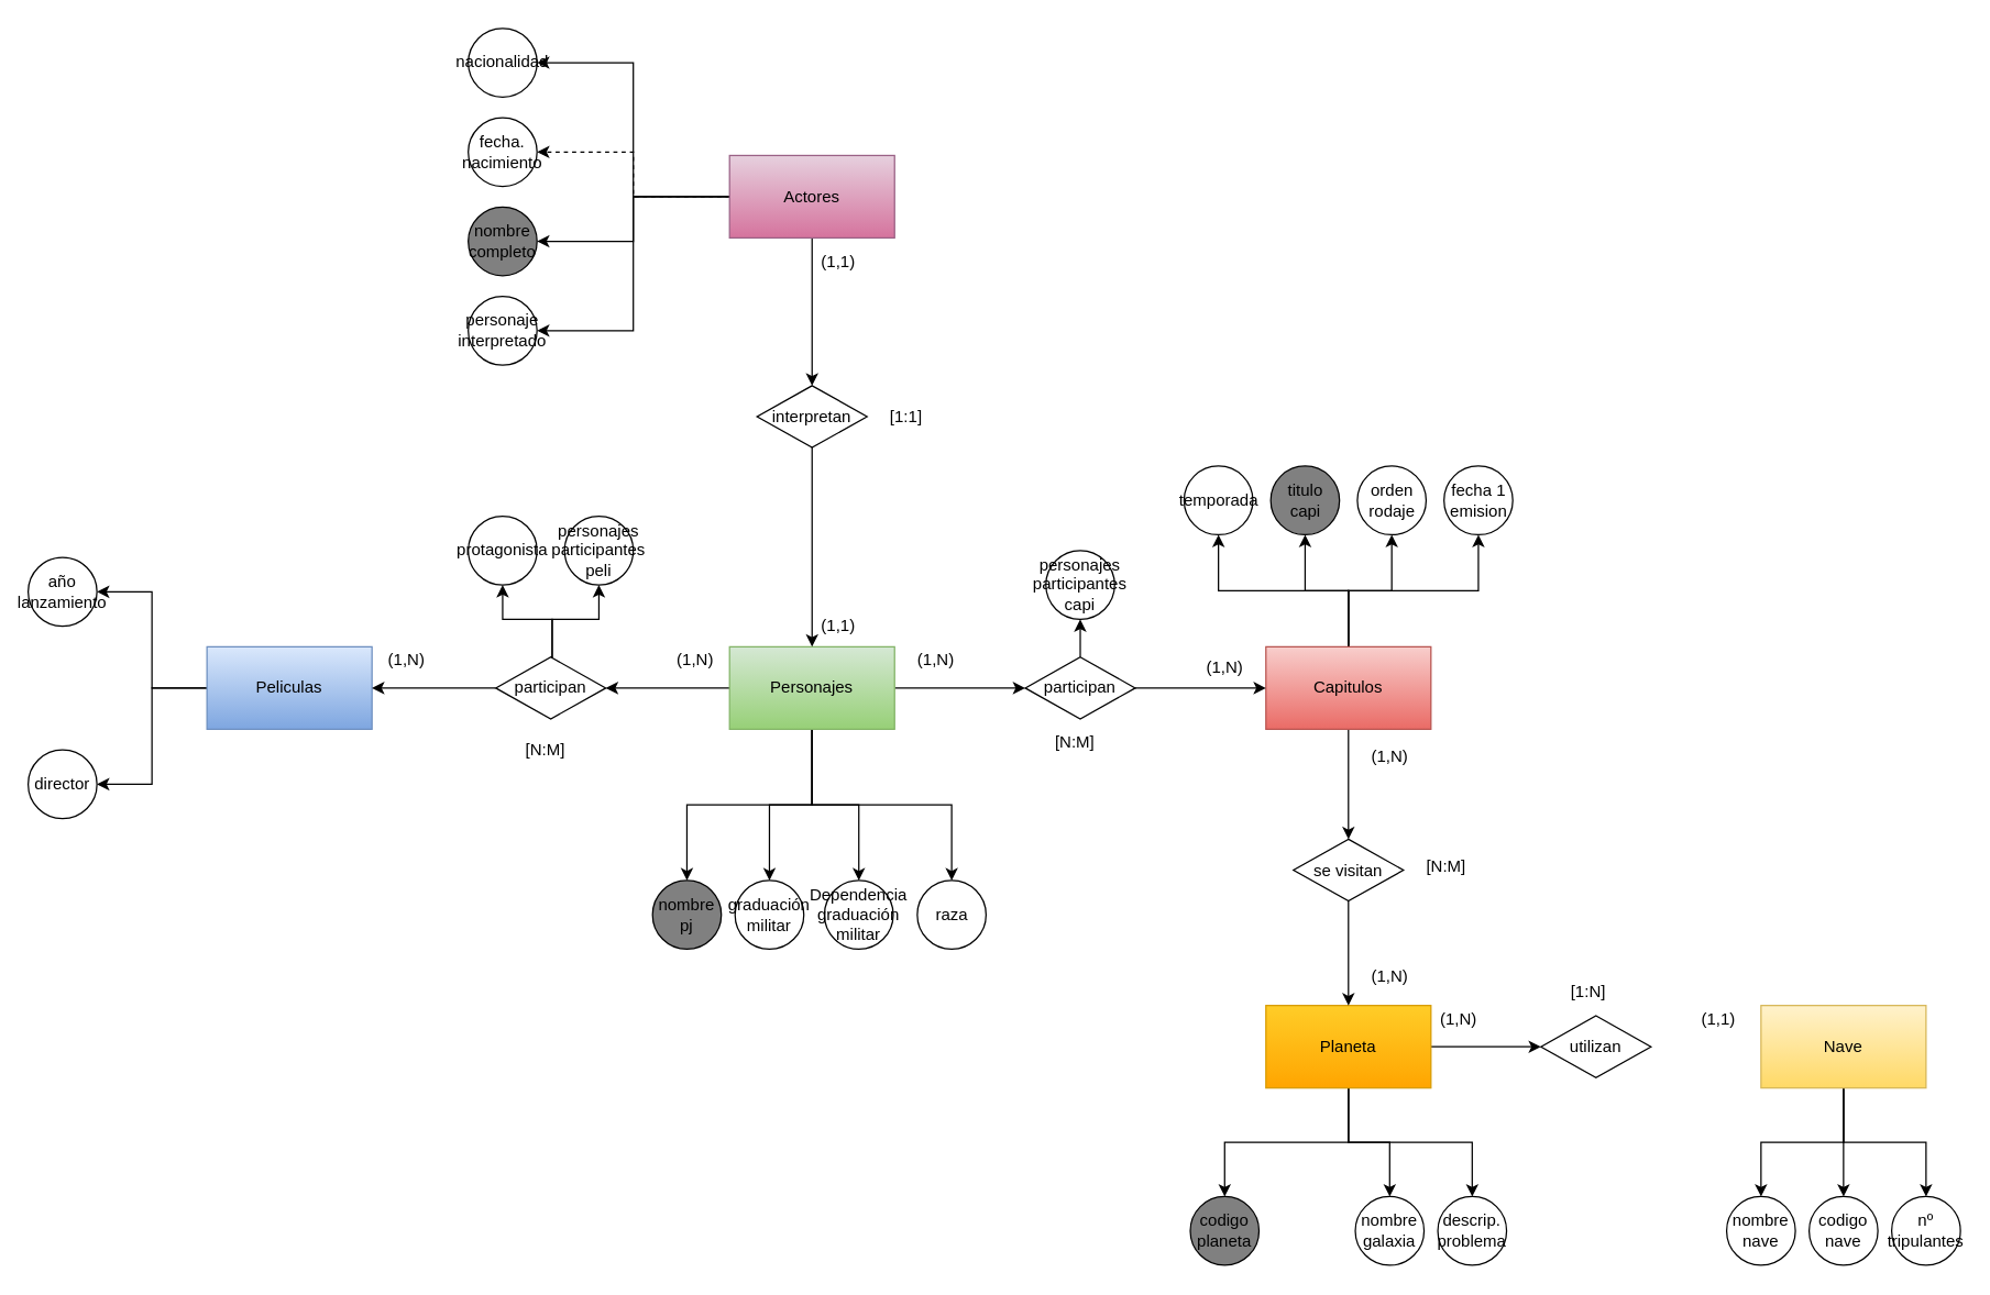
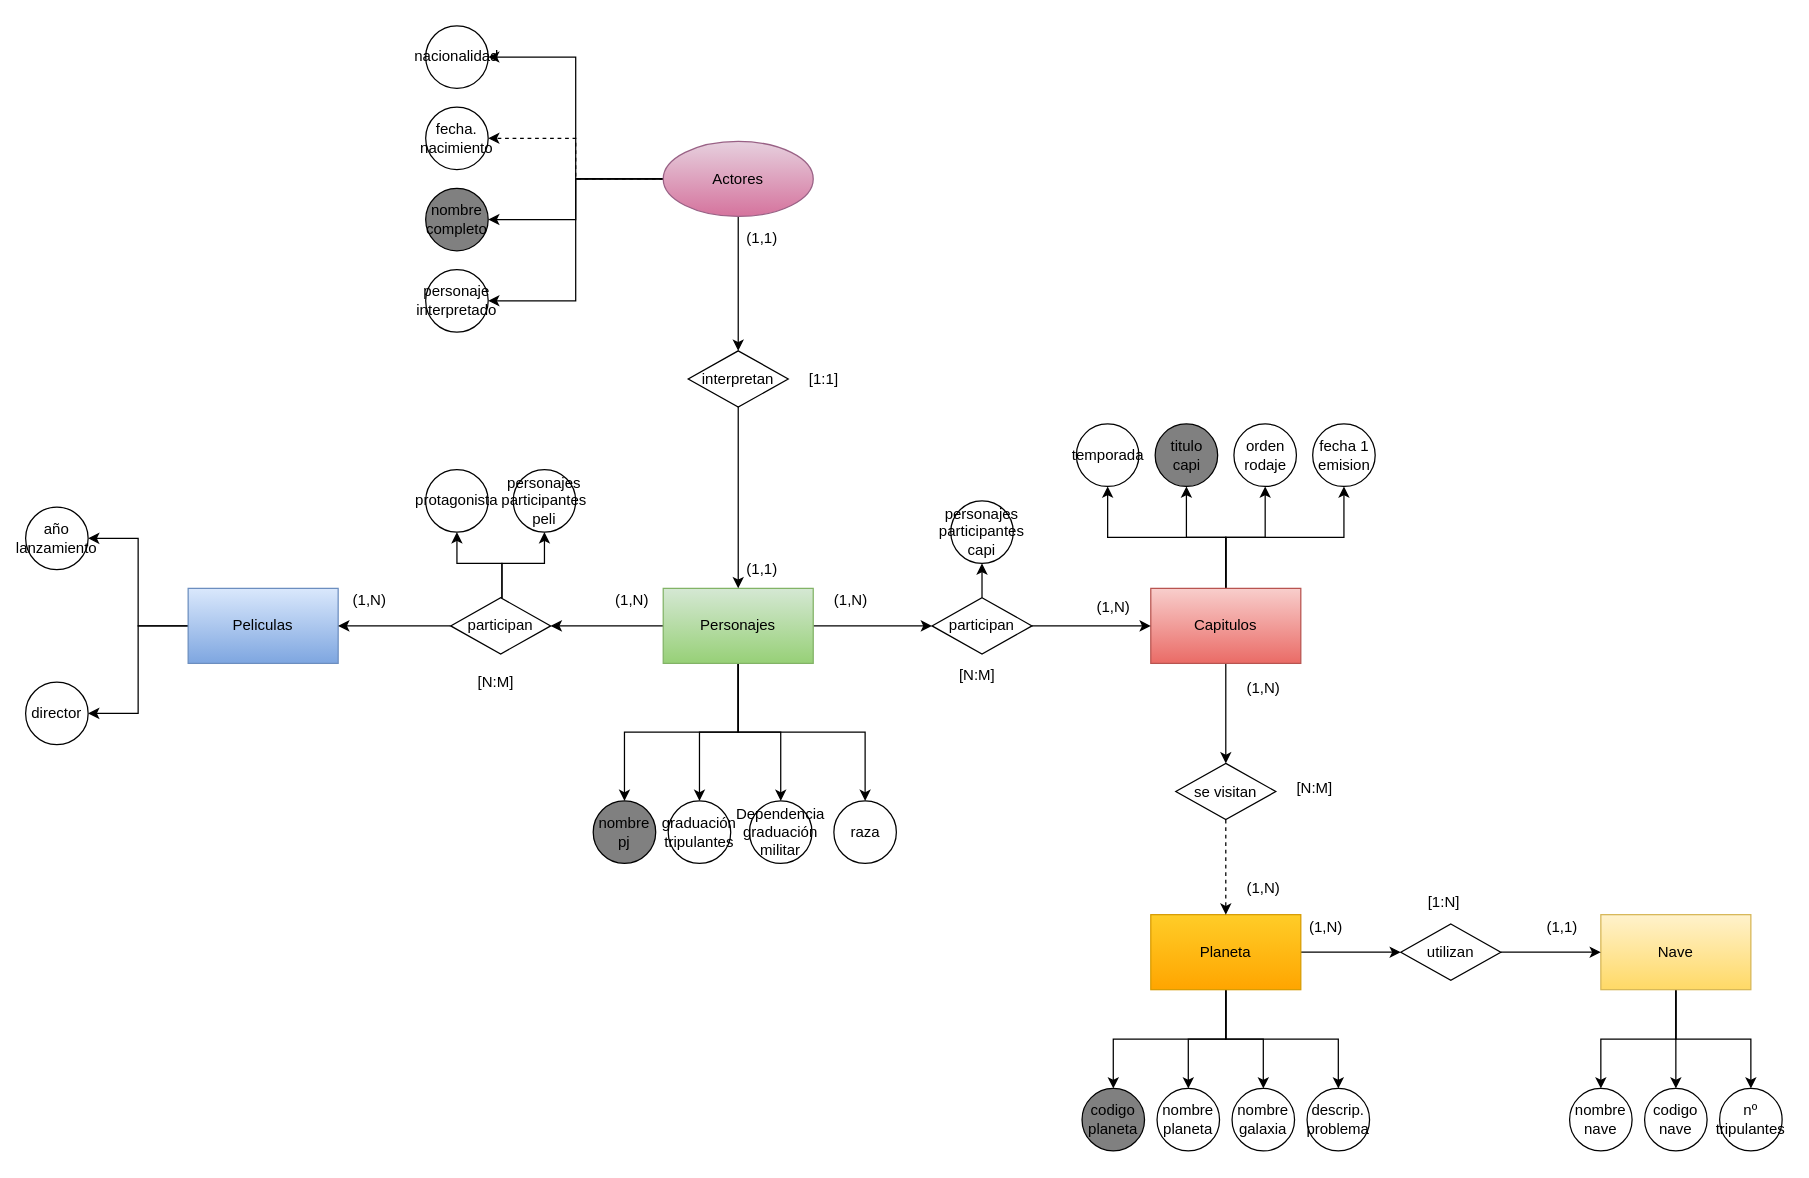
- <mxCell id="7" value="Actores" style="rounded=0;whiteSpace=wrap;html=1;gradientColor=#d5739d;fillColor=#e6d0de;strokeColor=#996185;" parent="1" vertex="1"><mxGeometry x="530" y="112.5" width="120" height="60" as="geometry" /></mxCell>
+ <mxCell id="7" value="Actores" style="ellipse;whiteSpace=wrap;html=1;gradientColor=#d5739d;fillColor=#e6d0de;strokeColor=#996185;" parent="1" vertex="1"><mxGeometry x="530" y="112.5" width="120" height="60" as="geometry" /></mxCell>
- <mxCell id="41" value="graduación militar" style="ellipse;whiteSpace=wrap;html=1;aspect=fixed;" parent="1" vertex="1"><mxGeometry x="534" y="640" width="50" height="50" as="geometry" /></mxCell>
+ <mxCell id="41" value="graduación tripulantes" style="ellipse;whiteSpace=wrap;html=1;aspect=fixed;" parent="1" vertex="1"><mxGeometry x="534" y="640" width="50" height="50" as="geometry" /></mxCell>
- <mxCell id="48" style="edgeStyle=orthogonalEdgeStyle;rounded=0;orthogonalLoop=1;jettySize=auto;html=1;exitX=0.5;exitY=1;exitDx=0;exitDy=0;entryX=0.5;entryY=0;entryDx=0;entryDy=0;" parent="1" source="49" target="29" edge="1"><mxGeometry relative="1" as="geometry" /></mxCell>
+ <mxCell id="48" style="edgeStyle=orthogonalEdgeStyle;rounded=0;orthogonalLoop=1;jettySize=auto;html=1;exitX=0.5;exitY=1;exitDx=0;exitDy=0;entryX=0.5;entryY=0;entryDx=0;entryDy=0;dashed=1;" parent="1" source="49" target="29" edge="1"><mxGeometry relative="1" as="geometry" /></mxCell>
+ <mxCell id="77" style="edgeStyle=orthogonalEdgeStyle;rounded=0;orthogonalLoop=1;jettySize=auto;html=1;exitX=1;exitY=0.5;exitDx=0;exitDy=0;entryX=0;entryY=0.5;entryDx=0;entryDy=0;" parent="1" source="78" target="33" edge="1"><mxGeometry relative="1" as="geometry" /></mxCell>
+ <mxCell id="25" style="edgeStyle=orthogonalEdgeStyle;rounded=0;orthogonalLoop=1;jettySize=auto;html=1;exitX=0.5;exitY=1;exitDx=0;exitDy=0;entryX=0.5;entryY=0;entryDx=0;entryDy=0;" parent="1" source="29" target="51" edge="1"><mxGeometry relative="1" as="geometry" /></mxCell>
+ <mxCell id="51" value="nombre planeta" style="ellipse;whiteSpace=wrap;html=1;aspect=fixed;" parent="1" vertex="1"><mxGeometry x="925" y="870" width="50" height="50" as="geometry" /></mxCell>
